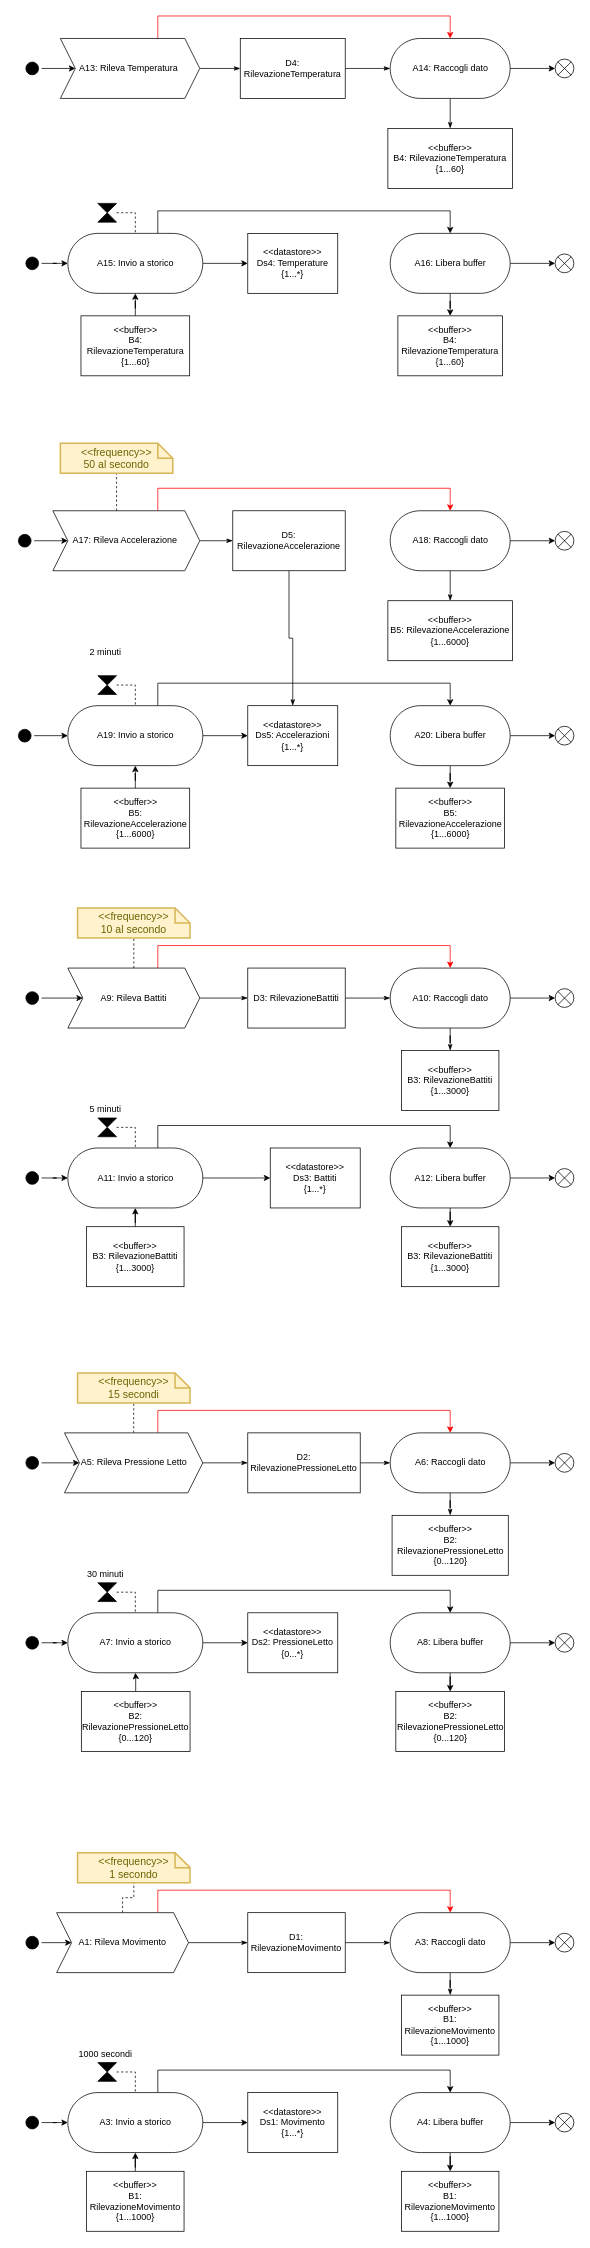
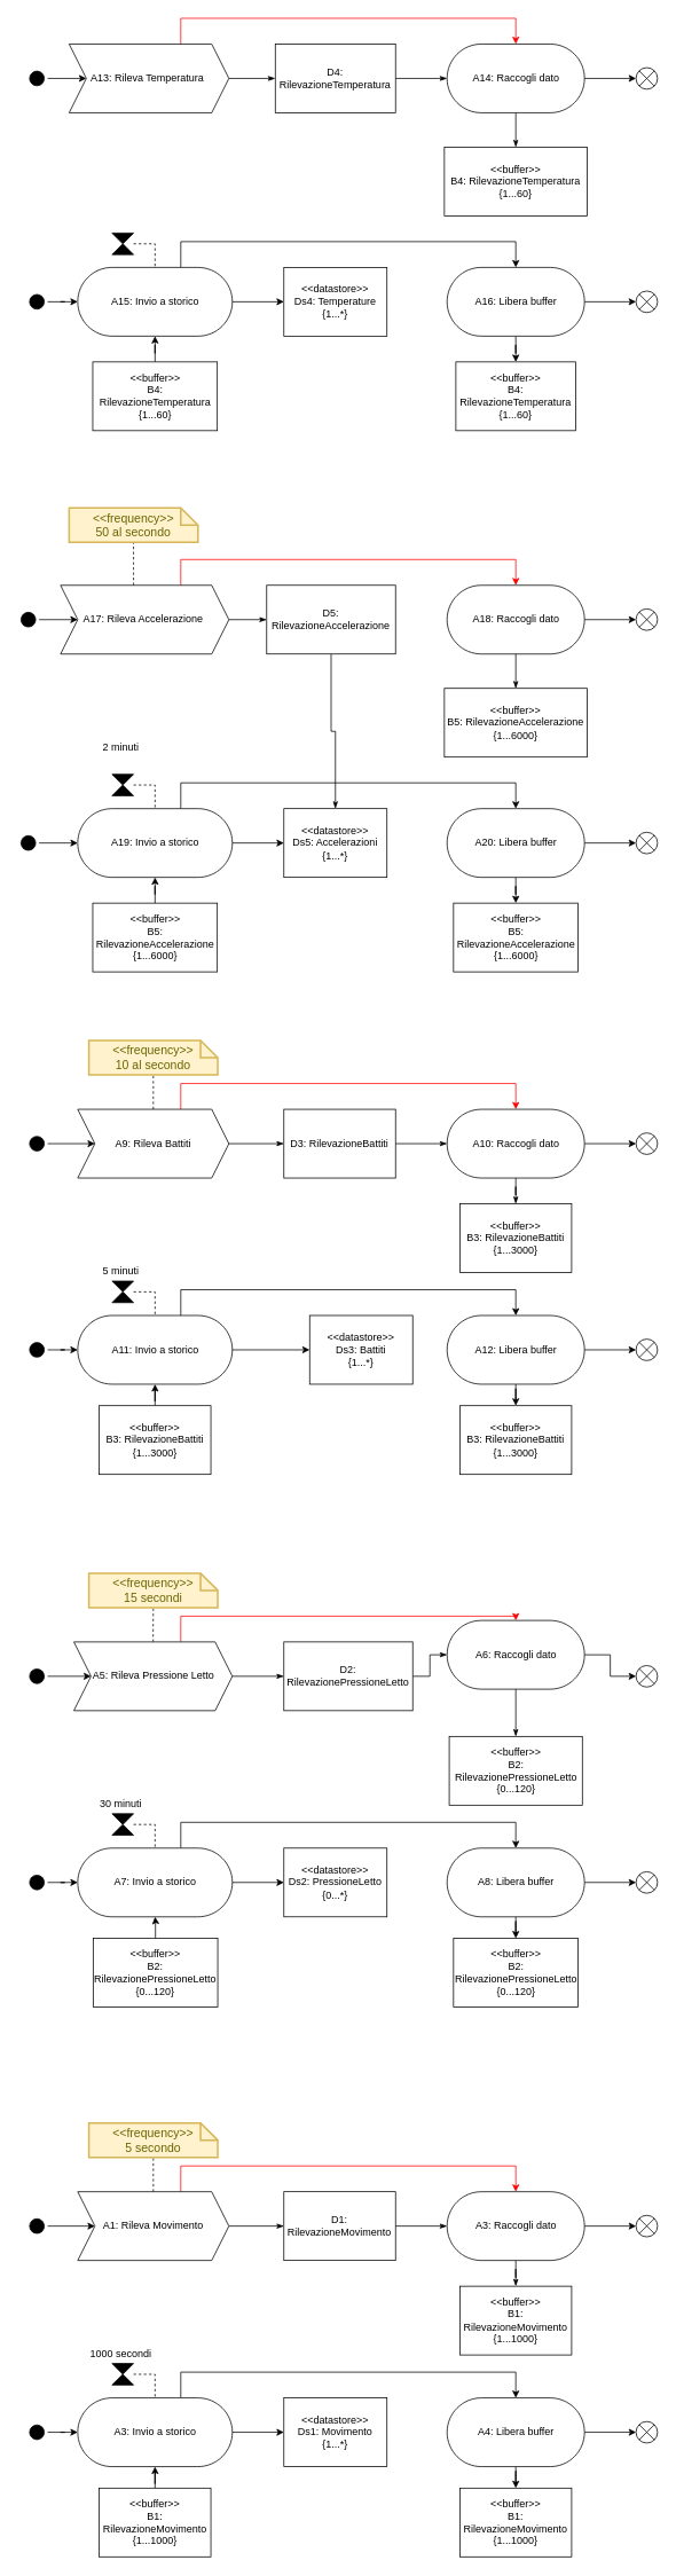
- <mxCell id="98" value="&lt;div&gt;A6: Raccogli dato&lt;/div&gt;" style="html=1;dashed=0;whitespace=wrap;shape=mxgraph.dfd.start;" vertex="1" parent="1"><mxGeometry x="520" y="1910" width="160" height="80" as="geometry" /></mxCell>
+ <mxCell id="98" value="&lt;div&gt;A6: Raccogli dato&lt;/div&gt;" style="html=1;dashed=0;whitespace=wrap;shape=mxgraph.dfd.start;" vertex="1" parent="1"><mxGeometry x="520" y="1885" width="160" height="80" as="geometry" /></mxCell>
- <mxCell id="128" value="&amp;lt;&amp;lt;frequency&amp;gt;&amp;gt;&lt;br&gt;1 secondo" style="shape=note;strokeWidth=2;fontSize=14;size=20;whiteSpace=wrap;html=1;fillColor=#fff2cc;strokeColor=#d6b656;fontColor=#666600;" vertex="1" parent="1"><mxGeometry x="103" y="2470" width="150" height="40" as="geometry" /></mxCell>
+ <mxCell id="128" value="&amp;lt;&amp;lt;frequency&amp;gt;&amp;gt;&lt;br&gt;5 secondo" style="shape=note;strokeWidth=2;fontSize=14;size=20;whiteSpace=wrap;html=1;fillColor=#fff2cc;strokeColor=#d6b656;fontColor=#666600;" vertex="1" parent="1"><mxGeometry x="103" y="2470" width="150" height="40" as="geometry" /></mxCell>
- <mxCell id="119" value="A1: Rileva Movimento" style="shape=step;perimeter=stepPerimeter;whiteSpace=wrap;html=1;fixedSize=1;gradientColor=none;" vertex="1" parent="1"><mxGeometry x="75" y="2550" width="176" height="80" as="geometry" /></mxCell>
+ <mxCell id="119" value="A1: Rileva Movimento" style="shape=step;perimeter=stepPerimeter;whiteSpace=wrap;html=1;fixedSize=1;gradientColor=none;" vertex="1" parent="1"><mxGeometry x="90" y="2550" width="176" height="80" as="geometry" /></mxCell>
